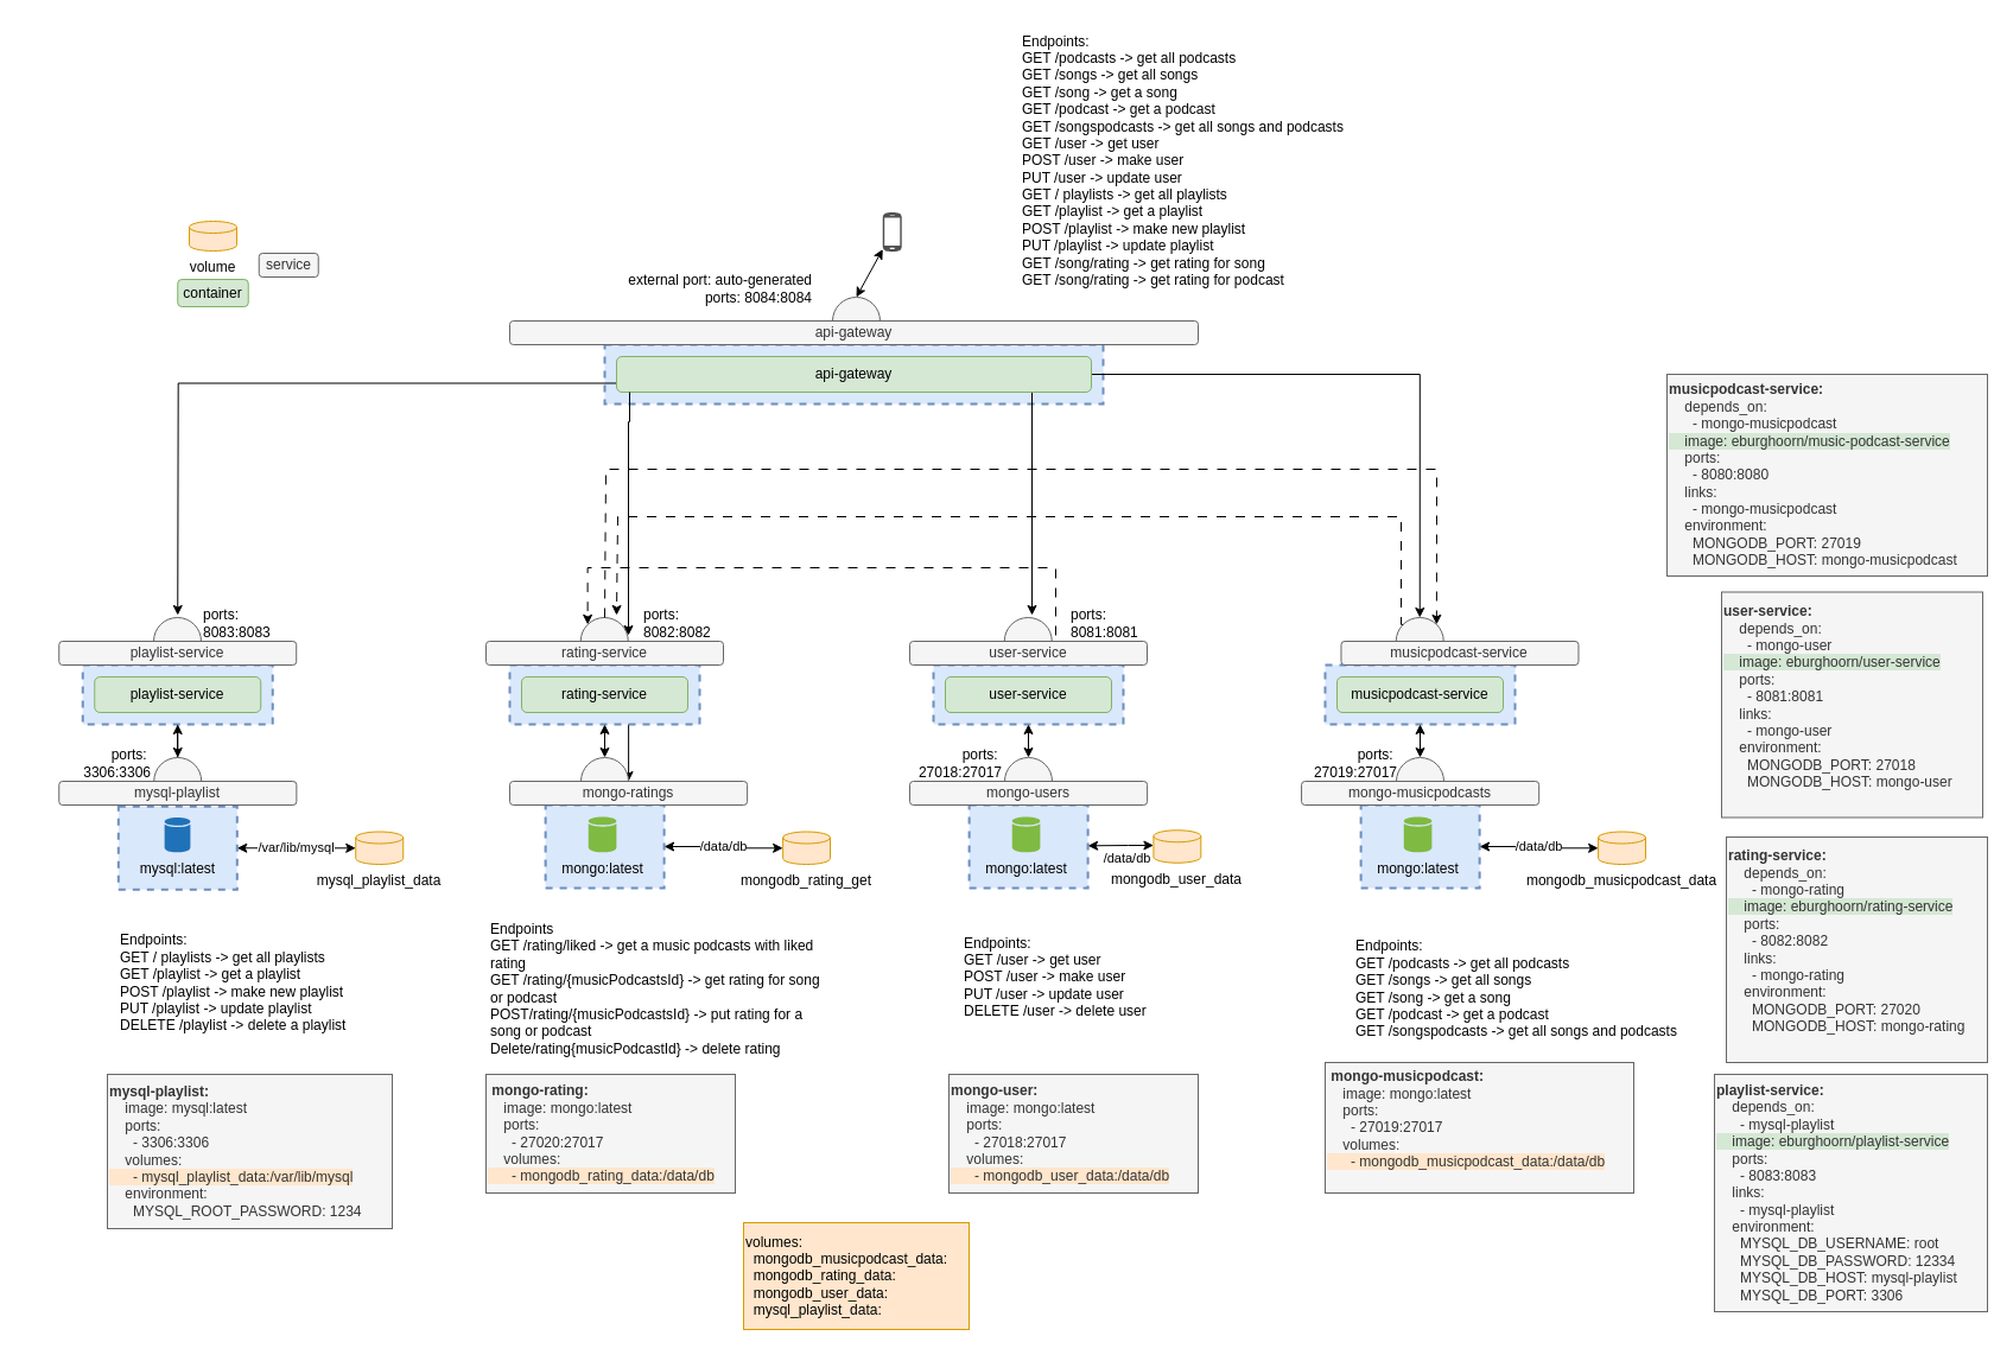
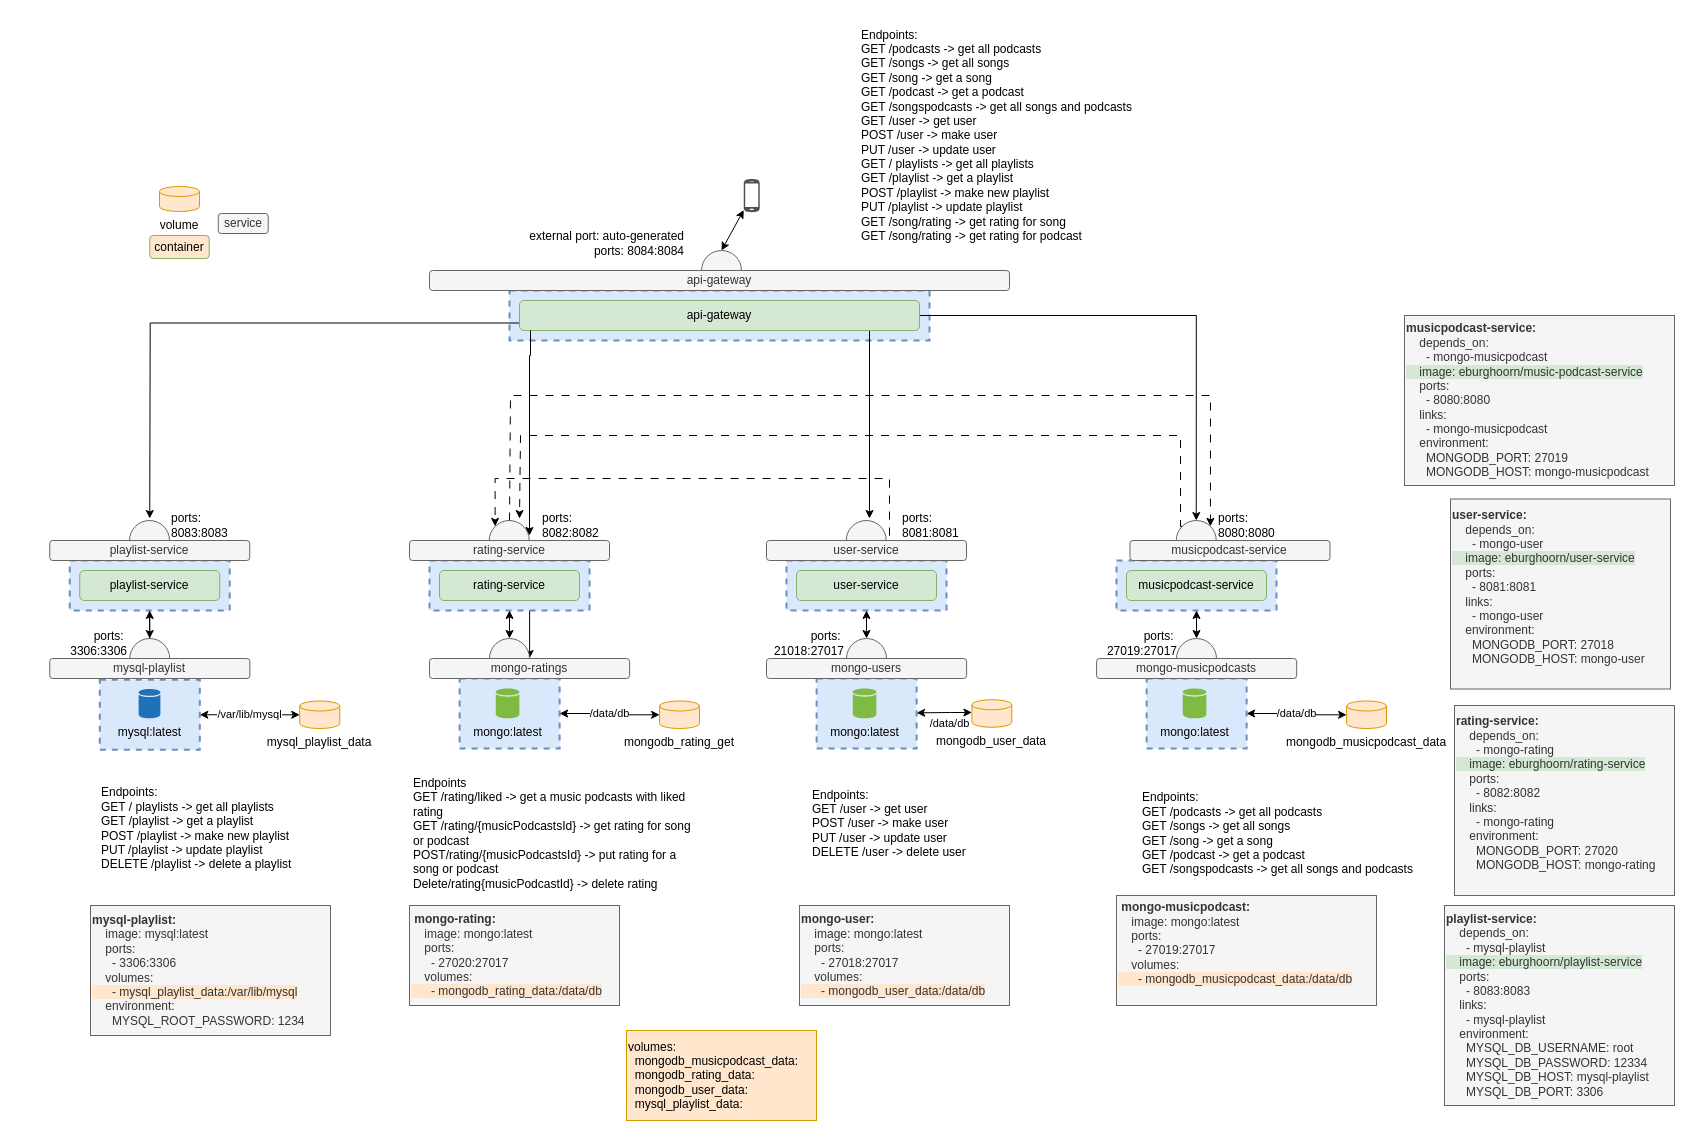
- <mxCell id="56" value="container" style="rounded=1;whiteSpace=wrap;html=1;fillColor=#d5e8d4;strokeColor=#82b366;" parent="1" vertex="1"><mxGeometry x="149.24" y="235" width="59.5" height="23" as="geometry" /></mxCell>
+ <mxCell id="56" value="container" style="rounded=1;whiteSpace=wrap;html=1;fillColor=#ffe6cc;strokeColor=#82b366;" parent="1" vertex="1"><mxGeometry x="149.24" y="235" width="59.5" height="23" as="geometry" /></mxCell>
+ <mxCell id="10" value="&lt;div&gt;ports:&lt;/div&gt;&lt;div&gt;8080:&lt;span style=&quot;background-color: initial;&quot;&gt;8080&lt;/span&gt;&lt;/div&gt;" style="text;html=1;strokeColor=none;fillColor=none;align=left;verticalAlign=middle;whiteSpace=wrap;rounded=0;" parent="1" vertex="1"><mxGeometry x="1215.76" y="510" width="109" height="30" as="geometry" /></mxCell>
- <mxCell id="54" value="&lt;div&gt;&lt;span&gt;ports:&amp;nbsp;&lt;/span&gt;&lt;br&gt;&lt;/div&gt;27018:27017" style="text;html=1;strokeColor=none;fillColor=none;align=right;verticalAlign=middle;whiteSpace=wrap;rounded=0;" parent="1" vertex="1"><mxGeometry x="737" y="628" width="109" height="30" as="geometry" /></mxCell>
+ <mxCell id="54" value="&lt;div&gt;&lt;span&gt;ports:&amp;nbsp;&lt;/span&gt;&lt;br&gt;&lt;/div&gt;21018:27017" style="text;html=1;strokeColor=none;fillColor=none;align=right;verticalAlign=middle;whiteSpace=wrap;rounded=0;" parent="1" vertex="1"><mxGeometry x="737" y="628" width="109" height="30" as="geometry" /></mxCell>
